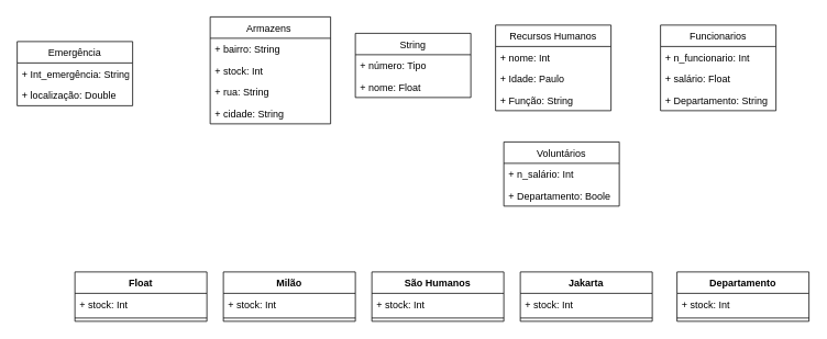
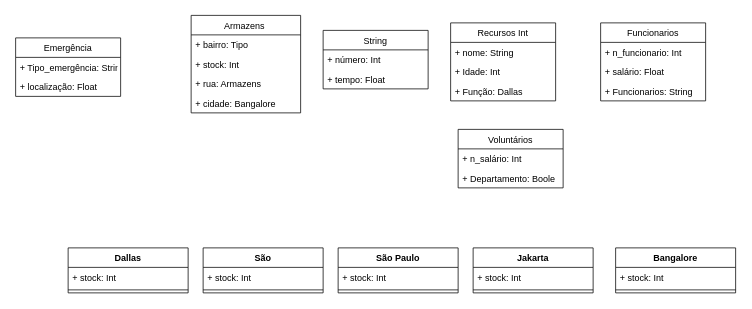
- <mxCell id="7" value="Recursos Humanos" style="swimlane;fontStyle=0;childLayout=stackLayout;horizontal=1;startSize=26;fillColor=none;horizontalStack=0;resizeParent=1;resizeParentMax=0;resizeLast=0;collapsible=1;marginBottom=0;" vertex="1" parent="1"><mxGeometry x="600" y="30" width="140" height="104" as="geometry" /></mxCell>
+ <mxCell id="7" value="Recursos Int" style="swimlane;fontStyle=0;childLayout=stackLayout;horizontal=1;startSize=26;fillColor=none;horizontalStack=0;resizeParent=1;resizeParentMax=0;resizeLast=0;collapsible=1;marginBottom=0;" vertex="1" parent="1"><mxGeometry x="600" y="30" width="140" height="104" as="geometry" /></mxCell>
- <mxCell id="3" value="+ bairro: String" style="text;strokeColor=none;fillColor=none;align=left;verticalAlign=top;spacingLeft=4;spacingRight=4;overflow=hidden;rotatable=0;points=[[0,0.5],[1,0.5]];portConstraint=eastwest;" vertex="1" parent="2"><mxGeometry y="26" width="146" height="26" as="geometry" /></mxCell>
+ <mxCell id="3" value="+ bairro: Tipo" style="text;strokeColor=none;fillColor=none;align=left;verticalAlign=top;spacingLeft=4;spacingRight=4;overflow=hidden;rotatable=0;points=[[0,0.5],[1,0.5]];portConstraint=eastwest;" vertex="1" parent="2"><mxGeometry y="26" width="146" height="26" as="geometry" /></mxCell>
- <mxCell id="8" value="+ nome: Int" style="text;strokeColor=none;fillColor=none;align=left;verticalAlign=top;spacingLeft=4;spacingRight=4;overflow=hidden;rotatable=0;points=[[0,0.5],[1,0.5]];portConstraint=eastwest;" vertex="1" parent="7"><mxGeometry y="26" width="140" height="26" as="geometry" /></mxCell>
+ <mxCell id="8" value="+ nome: String" style="text;strokeColor=none;fillColor=none;align=left;verticalAlign=top;spacingLeft=4;spacingRight=4;overflow=hidden;rotatable=0;points=[[0,0.5],[1,0.5]];portConstraint=eastwest;" vertex="1" parent="7"><mxGeometry y="26" width="140" height="26" as="geometry" /></mxCell>
- <mxCell id="16" value="+ número: Tipo" style="text;strokeColor=none;fillColor=none;align=left;verticalAlign=top;spacingLeft=4;spacingRight=4;overflow=hidden;rotatable=0;points=[[0,0.5],[1,0.5]];portConstraint=eastwest;" vertex="1" parent="15"><mxGeometry y="26" width="140" height="26" as="geometry" /></mxCell>
+ <mxCell id="16" value="+ número: Int" style="text;strokeColor=none;fillColor=none;align=left;verticalAlign=top;spacingLeft=4;spacingRight=4;overflow=hidden;rotatable=0;points=[[0,0.5],[1,0.5]];portConstraint=eastwest;" vertex="1" parent="15"><mxGeometry y="26" width="140" height="26" as="geometry" /></mxCell>
- <mxCell id="25" value="+ Int_emergência: String" style="text;strokeColor=none;fillColor=none;align=left;verticalAlign=top;spacingLeft=4;spacingRight=4;overflow=hidden;rotatable=0;points=[[0,0.5],[1,0.5]];portConstraint=eastwest;" vertex="1" parent="24"><mxGeometry y="26" width="140" height="26" as="geometry" /></mxCell>
+ <mxCell id="25" value="+ Tipo_emergência: String" style="text;strokeColor=none;fillColor=none;align=left;verticalAlign=top;spacingLeft=4;spacingRight=4;overflow=hidden;rotatable=0;points=[[0,0.5],[1,0.5]];portConstraint=eastwest;" vertex="1" parent="24"><mxGeometry y="26" width="140" height="26" as="geometry" /></mxCell>
- <mxCell id="9" value="+ Idade: Paulo" style="text;strokeColor=none;fillColor=none;align=left;verticalAlign=top;spacingLeft=4;spacingRight=4;overflow=hidden;rotatable=0;points=[[0,0.5],[1,0.5]];portConstraint=eastwest;" vertex="1" parent="7"><mxGeometry y="52" width="140" height="26" as="geometry" /></mxCell>
+ <mxCell id="9" value="+ Idade: Int" style="text;strokeColor=none;fillColor=none;align=left;verticalAlign=top;spacingLeft=4;spacingRight=4;overflow=hidden;rotatable=0;points=[[0,0.5],[1,0.5]];portConstraint=eastwest;" vertex="1" parent="7"><mxGeometry y="52" width="140" height="26" as="geometry" /></mxCell>
- <mxCell id="17" value="+ nome: Float" style="text;strokeColor=none;fillColor=none;align=left;verticalAlign=top;spacingLeft=4;spacingRight=4;overflow=hidden;rotatable=0;points=[[0,0.5],[1,0.5]];portConstraint=eastwest;" vertex="1" parent="15"><mxGeometry y="52" width="140" height="26" as="geometry" /></mxCell>
+ <mxCell id="17" value="+ tempo: Float" style="text;strokeColor=none;fillColor=none;align=left;verticalAlign=top;spacingLeft=4;spacingRight=4;overflow=hidden;rotatable=0;points=[[0,0.5],[1,0.5]];portConstraint=eastwest;" vertex="1" parent="15"><mxGeometry y="52" width="140" height="26" as="geometry" /></mxCell>
- <mxCell id="5" value="+ rua: String" style="text;strokeColor=none;fillColor=none;align=left;verticalAlign=top;spacingLeft=4;spacingRight=4;overflow=hidden;rotatable=0;points=[[0,0.5],[1,0.5]];portConstraint=eastwest;" vertex="1" parent="2"><mxGeometry y="78" width="146" height="26" as="geometry" /></mxCell>
+ <mxCell id="5" value="+ rua: Armazens" style="text;strokeColor=none;fillColor=none;align=left;verticalAlign=top;spacingLeft=4;spacingRight=4;overflow=hidden;rotatable=0;points=[[0,0.5],[1,0.5]];portConstraint=eastwest;" vertex="1" parent="2"><mxGeometry y="78" width="146" height="26" as="geometry" /></mxCell>
- <mxCell id="26" value="+ localização: Double" style="text;strokeColor=none;fillColor=none;align=left;verticalAlign=top;spacingLeft=4;spacingRight=4;overflow=hidden;rotatable=0;points=[[0,0.5],[1,0.5]];portConstraint=eastwest;" vertex="1" parent="24"><mxGeometry y="52" width="140" height="26" as="geometry" /></mxCell>
+ <mxCell id="26" value="+ localização: Float" style="text;strokeColor=none;fillColor=none;align=left;verticalAlign=top;spacingLeft=4;spacingRight=4;overflow=hidden;rotatable=0;points=[[0,0.5],[1,0.5]];portConstraint=eastwest;" vertex="1" parent="24"><mxGeometry y="52" width="140" height="26" as="geometry" /></mxCell>
- <mxCell id="10" value="+ Função: String" style="text;strokeColor=none;fillColor=none;align=left;verticalAlign=top;spacingLeft=4;spacingRight=4;overflow=hidden;rotatable=0;points=[[0,0.5],[1,0.5]];portConstraint=eastwest;" vertex="1" parent="7"><mxGeometry y="78" width="140" height="26" as="geometry" /></mxCell>
+ <mxCell id="10" value="+ Função: Dallas" style="text;strokeColor=none;fillColor=none;align=left;verticalAlign=top;spacingLeft=4;spacingRight=4;overflow=hidden;rotatable=0;points=[[0,0.5],[1,0.5]];portConstraint=eastwest;" vertex="1" parent="7"><mxGeometry y="78" width="140" height="26" as="geometry" /></mxCell>
- <mxCell id="14" value="+ Departamento: String" style="text;strokeColor=none;fillColor=none;align=left;verticalAlign=top;spacingLeft=4;spacingRight=4;overflow=hidden;rotatable=0;points=[[0,0.5],[1,0.5]];portConstraint=eastwest;" vertex="1" parent="11"><mxGeometry y="78" width="140" height="26" as="geometry" /></mxCell>
+ <mxCell id="14" value="+ Funcionarios: String" style="text;strokeColor=none;fillColor=none;align=left;verticalAlign=top;spacingLeft=4;spacingRight=4;overflow=hidden;rotatable=0;points=[[0,0.5],[1,0.5]];portConstraint=eastwest;" vertex="1" parent="11"><mxGeometry y="78" width="140" height="26" as="geometry" /></mxCell>
- <mxCell id="6" value="+ cidade: String&#10;" style="text;strokeColor=none;fillColor=none;align=left;verticalAlign=top;spacingLeft=4;spacingRight=4;overflow=hidden;rotatable=0;points=[[0,0.5],[1,0.5]];portConstraint=eastwest;" vertex="1" parent="2"><mxGeometry y="104" width="146" height="26" as="geometry" /></mxCell>
+ <mxCell id="6" value="+ cidade: Bangalore&#10;" style="text;strokeColor=none;fillColor=none;align=left;verticalAlign=top;spacingLeft=4;spacingRight=4;overflow=hidden;rotatable=0;points=[[0,0.5],[1,0.5]];portConstraint=eastwest;" vertex="1" parent="2"><mxGeometry y="104" width="146" height="26" as="geometry" /></mxCell>
- <mxCell id="18" value="Float" style="swimlane;fontStyle=1;align=center;verticalAlign=top;childLayout=stackLayout;horizontal=1;startSize=26;horizontalStack=0;resizeParent=1;resizeParentMax=0;resizeLast=0;collapsible=1;marginBottom=0;" vertex="1" parent="1"><mxGeometry x="90" y="330" width="160" height="60" as="geometry" /></mxCell>
+ <mxCell id="18" value="Dallas" style="swimlane;fontStyle=1;align=center;verticalAlign=top;childLayout=stackLayout;horizontal=1;startSize=26;horizontalStack=0;resizeParent=1;resizeParentMax=0;resizeLast=0;collapsible=1;marginBottom=0;" vertex="1" parent="1"><mxGeometry x="90" y="330" width="160" height="60" as="geometry" /></mxCell>
- <mxCell id="21" value="Milão" style="swimlane;fontStyle=1;align=center;verticalAlign=top;childLayout=stackLayout;horizontal=1;startSize=26;horizontalStack=0;resizeParent=1;resizeParentMax=0;resizeLast=0;collapsible=1;marginBottom=0;" vertex="1" parent="1"><mxGeometry x="270" y="330" width="160" height="60" as="geometry" /></mxCell>
+ <mxCell id="21" value="São" style="swimlane;fontStyle=1;align=center;verticalAlign=top;childLayout=stackLayout;horizontal=1;startSize=26;horizontalStack=0;resizeParent=1;resizeParentMax=0;resizeLast=0;collapsible=1;marginBottom=0;" vertex="1" parent="1"><mxGeometry x="270" y="330" width="160" height="60" as="geometry" /></mxCell>
- <mxCell id="27" value="São Humanos" style="swimlane;fontStyle=1;align=center;verticalAlign=top;childLayout=stackLayout;horizontal=1;startSize=26;horizontalStack=0;resizeParent=1;resizeParentMax=0;resizeLast=0;collapsible=1;marginBottom=0;" vertex="1" parent="1"><mxGeometry x="450" y="330" width="160" height="60" as="geometry" /></mxCell>
+ <mxCell id="27" value="São Paulo" style="swimlane;fontStyle=1;align=center;verticalAlign=top;childLayout=stackLayout;horizontal=1;startSize=26;horizontalStack=0;resizeParent=1;resizeParentMax=0;resizeLast=0;collapsible=1;marginBottom=0;" vertex="1" parent="1"><mxGeometry x="450" y="330" width="160" height="60" as="geometry" /></mxCell>
- <mxCell id="33" value="Departamento" style="swimlane;fontStyle=1;align=center;verticalAlign=top;childLayout=stackLayout;horizontal=1;startSize=26;horizontalStack=0;resizeParent=1;resizeParentMax=0;resizeLast=0;collapsible=1;marginBottom=0;" vertex="1" parent="1"><mxGeometry x="820" y="330" width="160" height="60" as="geometry" /></mxCell>
+ <mxCell id="33" value="Bangalore" style="swimlane;fontStyle=1;align=center;verticalAlign=top;childLayout=stackLayout;horizontal=1;startSize=26;horizontalStack=0;resizeParent=1;resizeParentMax=0;resizeLast=0;collapsible=1;marginBottom=0;" vertex="1" parent="1"><mxGeometry x="820" y="330" width="160" height="60" as="geometry" /></mxCell>
